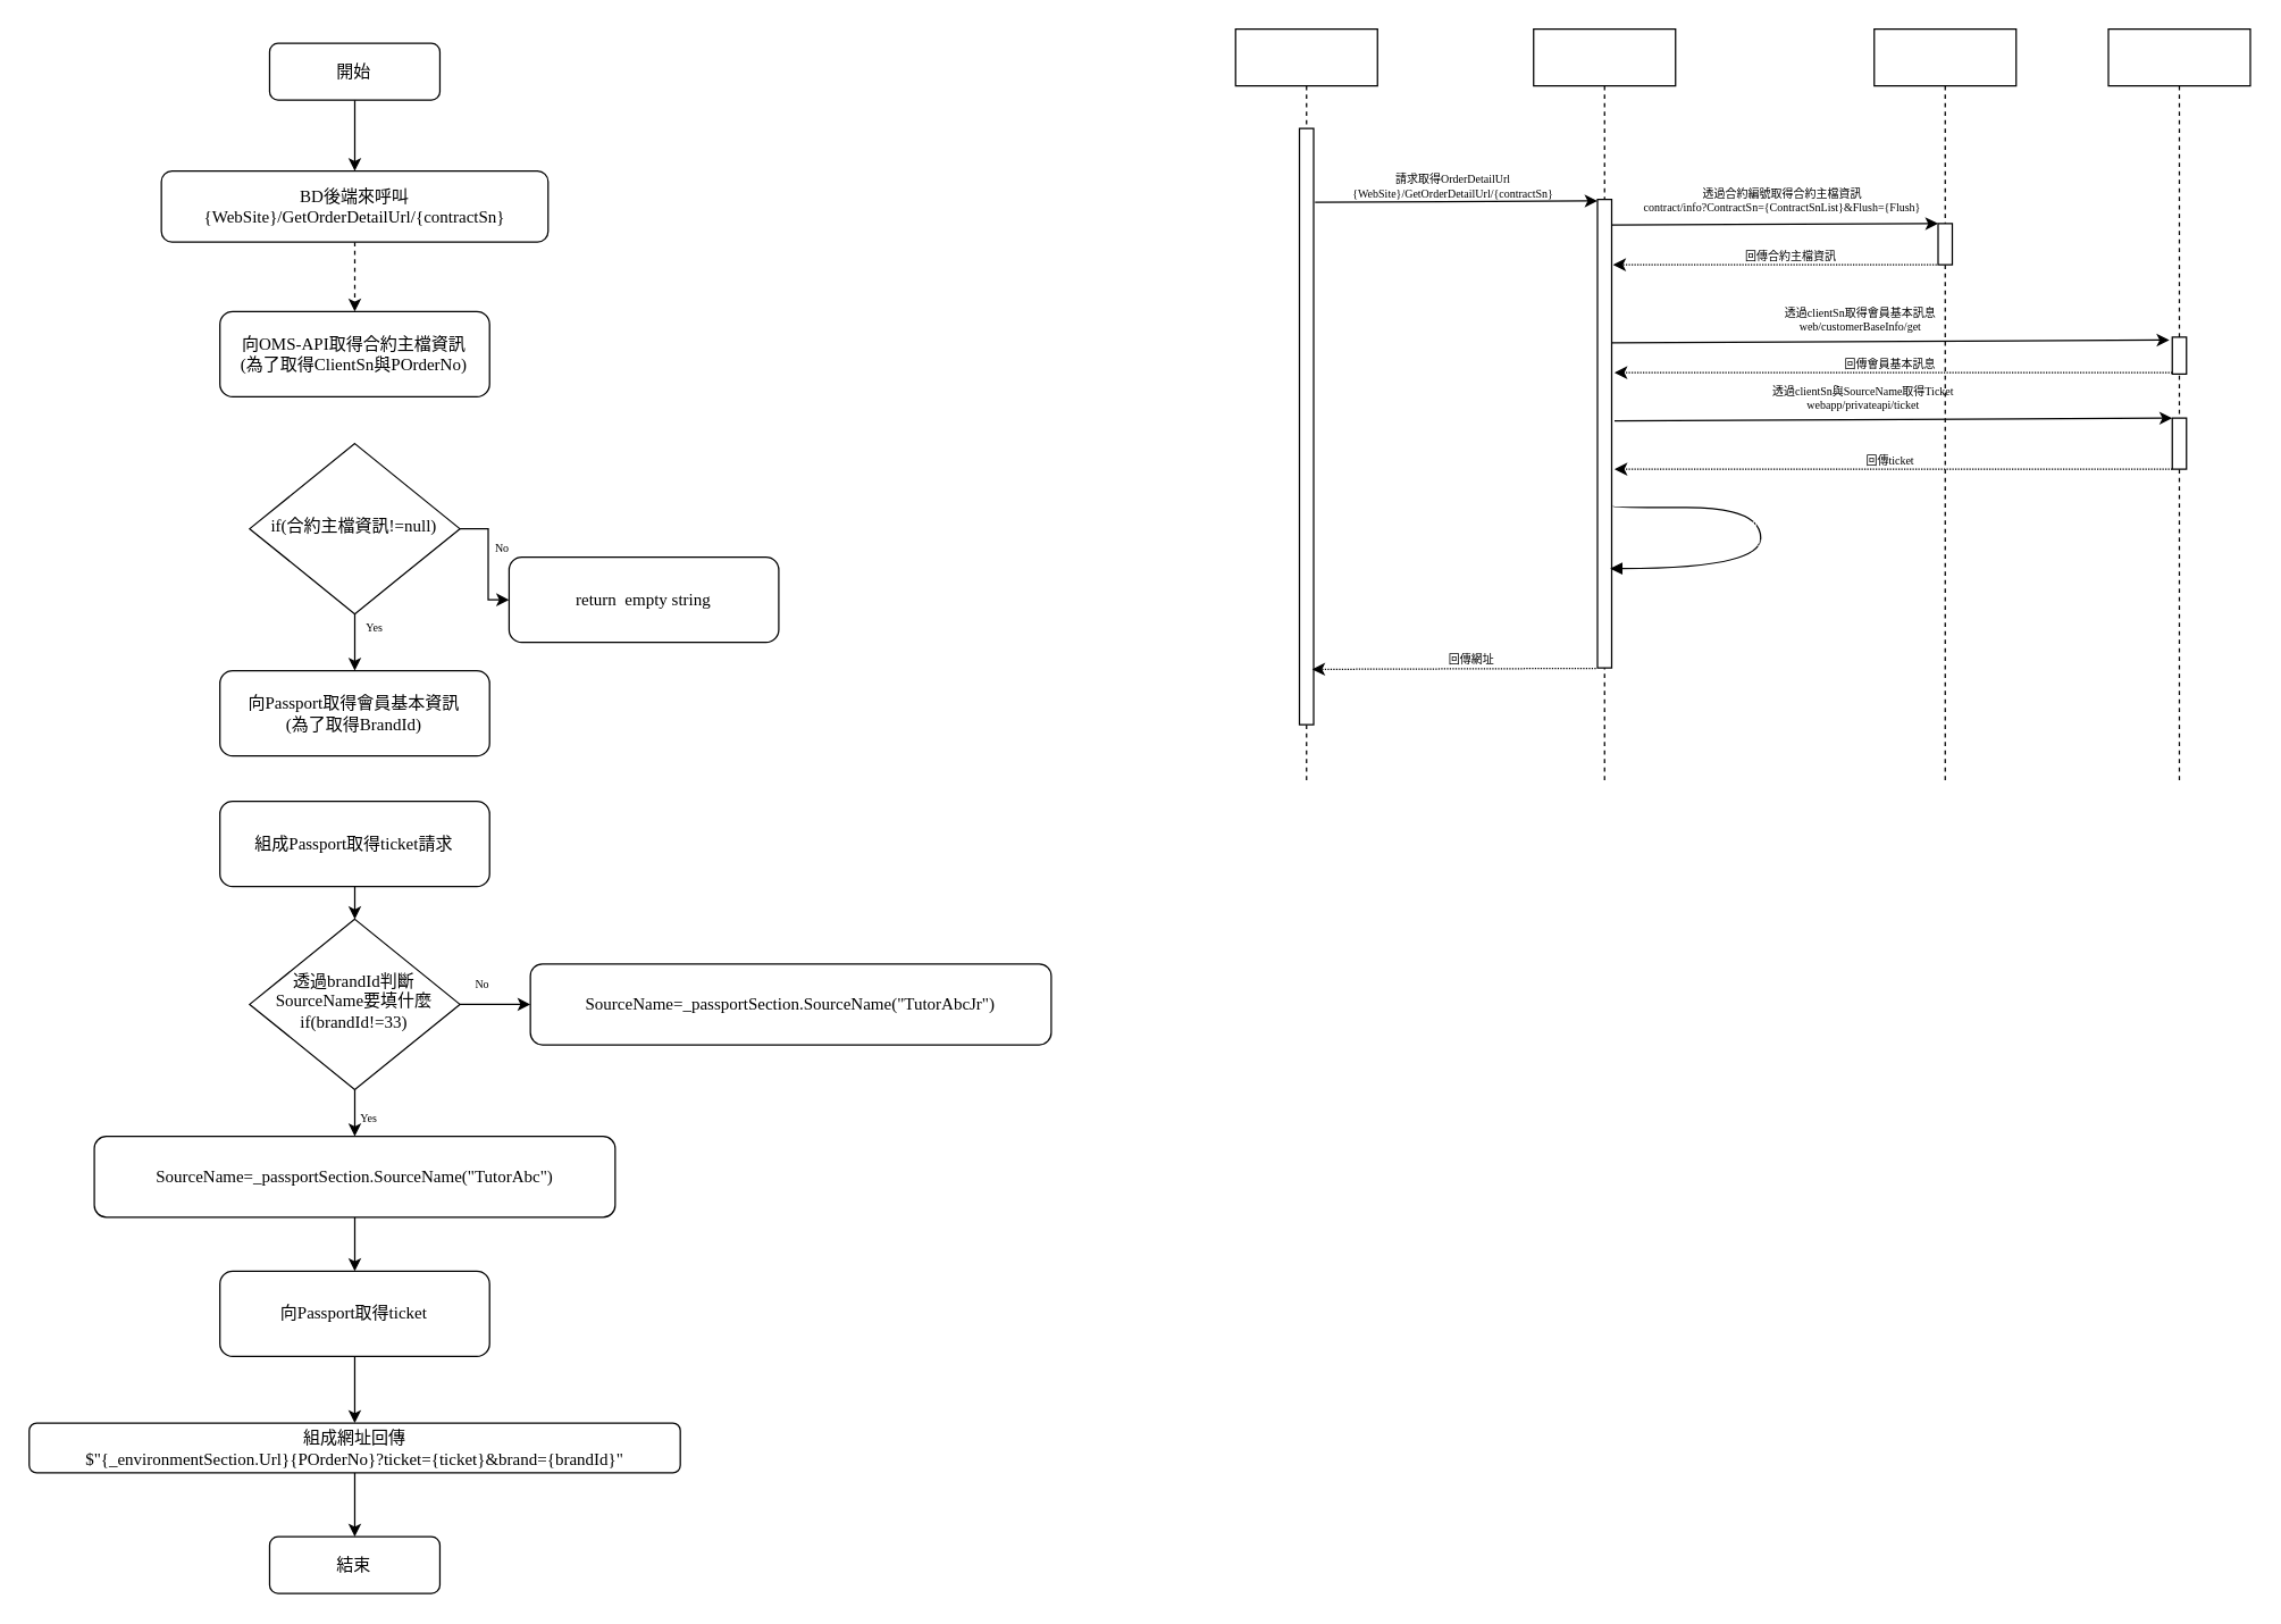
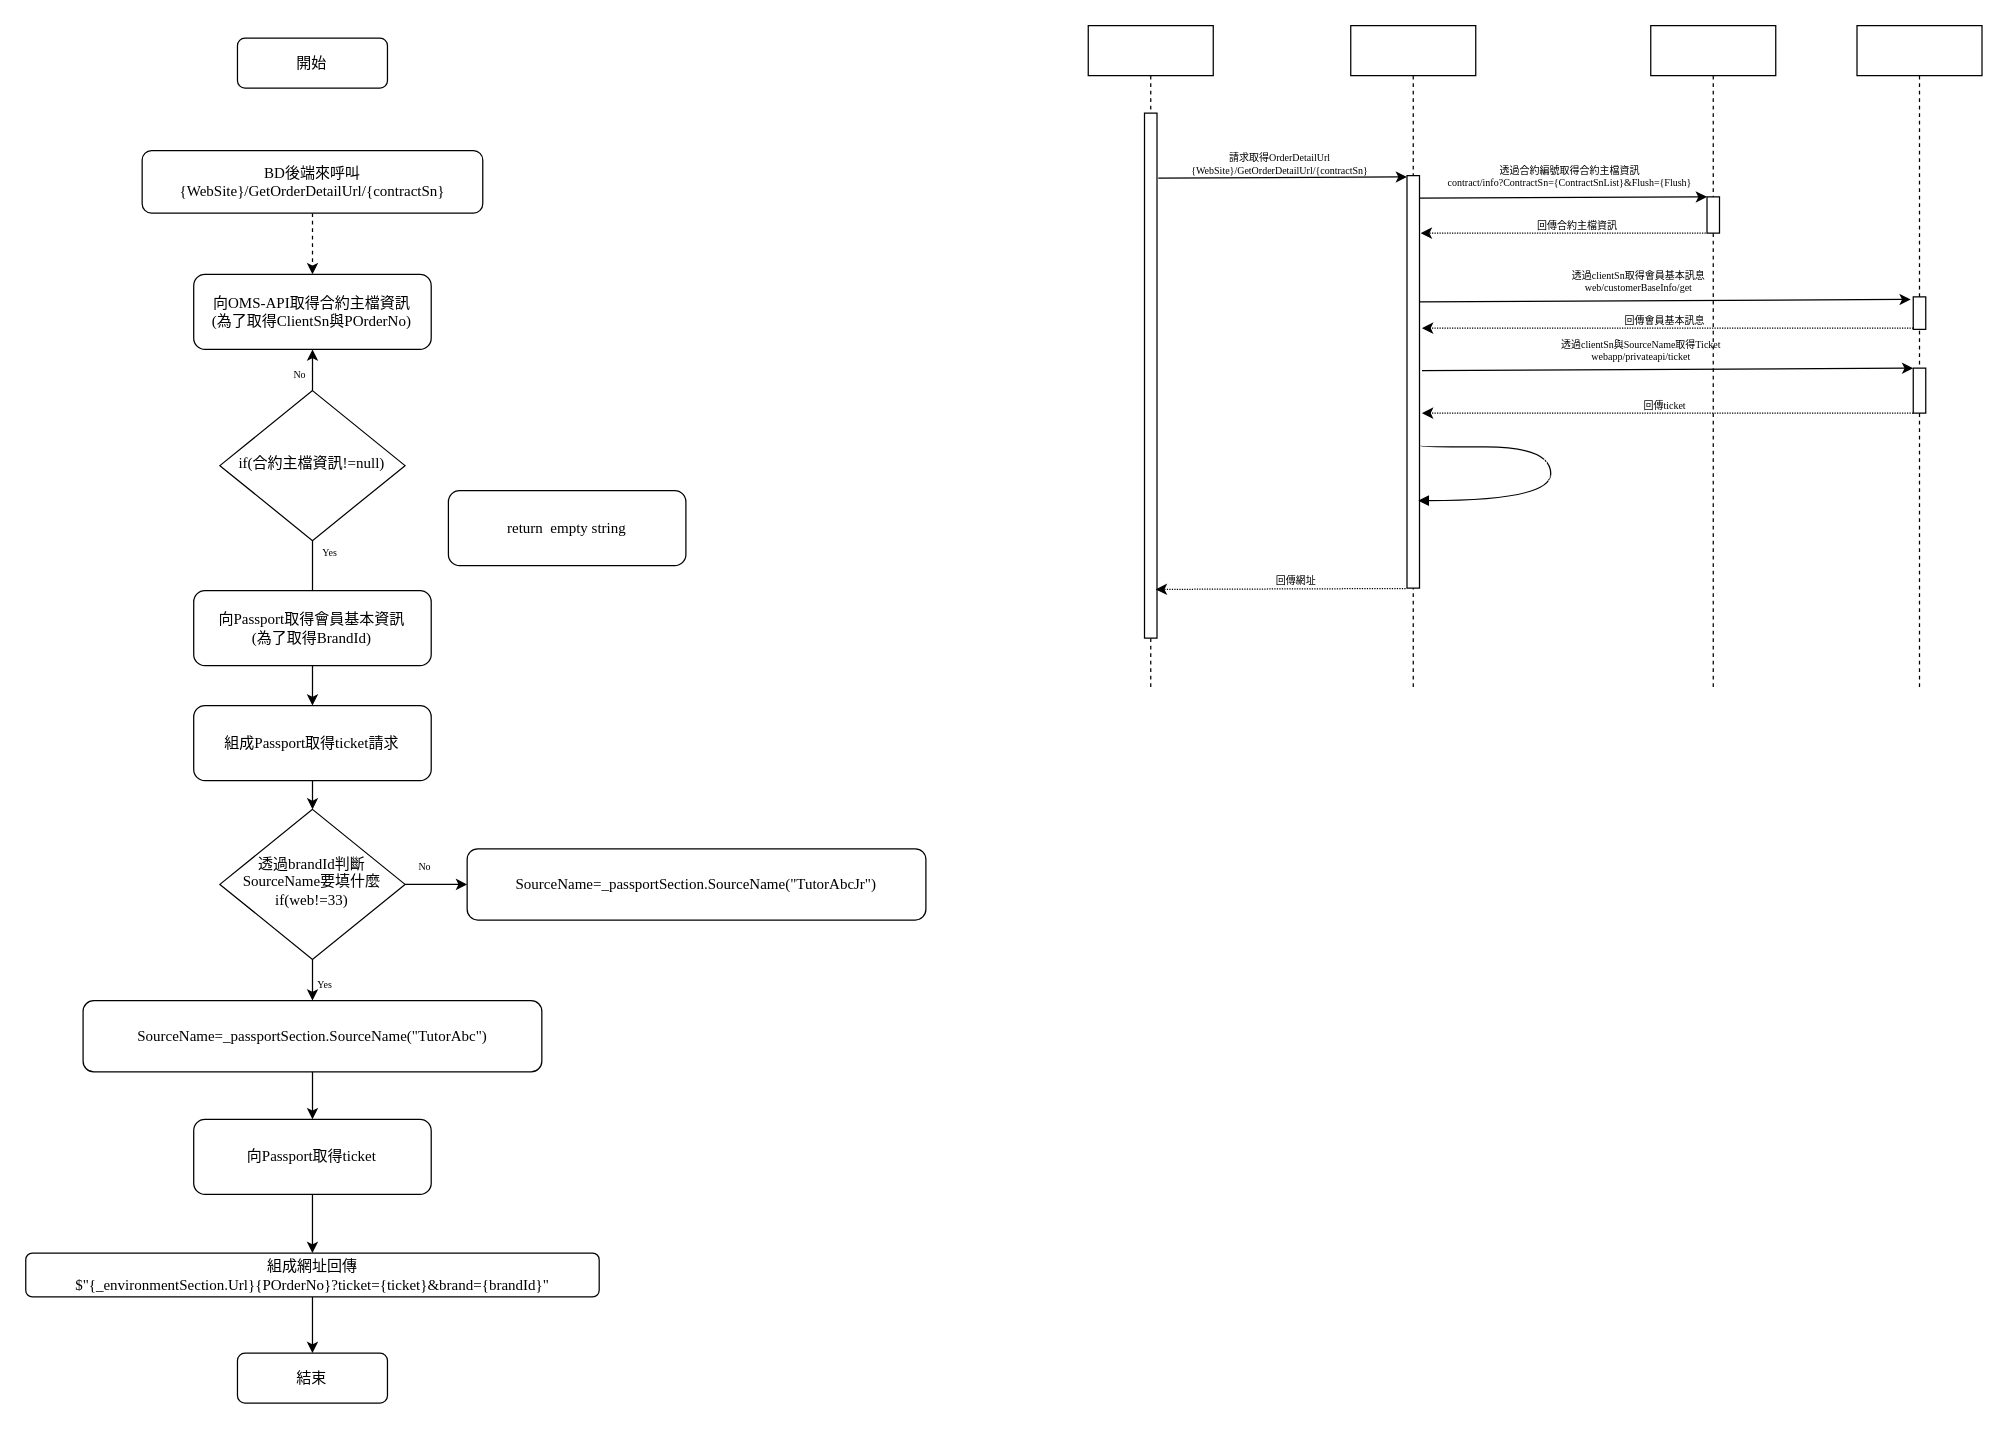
- <mxCell id="2" value="" style="edgeStyle=orthogonalEdgeStyle;rounded=0;orthogonalLoop=1;jettySize=auto;html=1;labelBackgroundColor=none;fontFamily=Comic Sans MS;fontSize=8;" parent="1" source="3" target="5" edge="1"><mxGeometry relative="1" as="geometry" /></mxCell>
- <mxCell id="7" value="No" style="edgeStyle=orthogonalEdgeStyle;rounded=0;orthogonalLoop=1;jettySize=auto;html=1;labelBackgroundColor=none;fontFamily=Comic Sans MS;fontSize=8;" parent="1" source="8" target="38" edge="1"><mxGeometry x="-0.208" y="10" relative="1" as="geometry"><mxPoint as="offset" /></mxGeometry></mxCell>
+ <mxCell id="7" value="No" style="edgeStyle=orthogonalEdgeStyle;rounded=0;orthogonalLoop=1;jettySize=auto;html=1;labelBackgroundColor=none;fontFamily=Comic Sans MS;fontSize=8;" parent="1" source="8" target="9" edge="1"><mxGeometry x="-0.208" y="10" relative="1" as="geometry"><mxPoint as="offset" /></mxGeometry></mxCell>
- <mxCell id="6" value="Yes" style="edgeStyle=orthogonalEdgeStyle;rounded=0;orthogonalLoop=1;jettySize=auto;html=1;labelBackgroundColor=none;fontFamily=Comic Sans MS;fontSize=8;" parent="1" source="8" target="37" edge="1"><mxGeometry x="-0.5" y="14" relative="1" as="geometry"><mxPoint as="offset" /></mxGeometry></mxCell>
+ <mxCell id="6" value="Yes" style="edgeStyle=orthogonalEdgeStyle;rounded=0;orthogonalLoop=1;jettySize=auto;html=1;labelBackgroundColor=none;fontFamily=Comic Sans MS;fontSize=8;endArrow=none;" parent="1" source="8" target="37" edge="1"><mxGeometry x="-0.5" y="14" relative="1" as="geometry"><mxPoint as="offset" /></mxGeometry></mxCell>
+ <mxCell id="36" value="" style="edgeStyle=orthogonalEdgeStyle;rounded=0;orthogonalLoop=1;jettySize=auto;html=1;labelBackgroundColor=none;fontFamily=Comic Sans MS;fontSize=8;entryX=0.5;entryY=0;entryDx=0;entryDy=0;" parent="1" source="37" target="45" edge="1"><mxGeometry relative="1" as="geometry"><mxPoint x="249.12" y="592" as="targetPoint" /></mxGeometry></mxCell>
- <mxCell id="49" value="透過brandId判斷SourceName要填什麼&lt;br&gt;if(brandId!=33)" style="rhombus;whiteSpace=wrap;html=1;shadow=0;fontFamily=Comic Sans MS;fontSize=12;align=center;strokeWidth=1;spacing=6;spacingTop=-4;" parent="1" vertex="1"><mxGeometry x="175.31" y="647" width="148.13" height="120" as="geometry" /></mxCell>
+ <mxCell id="49" value="透過brandId判斷SourceName要填什麼&lt;br&gt;if(web!=33)" style="rhombus;whiteSpace=wrap;html=1;shadow=0;fontFamily=Comic Sans MS;fontSize=12;align=center;strokeWidth=1;spacing=6;spacingTop=-4;" parent="1" vertex="1"><mxGeometry x="175.31" y="647" width="148.13" height="120" as="geometry" /></mxCell>
